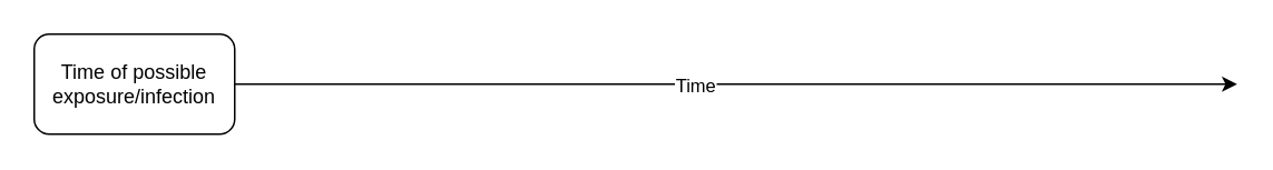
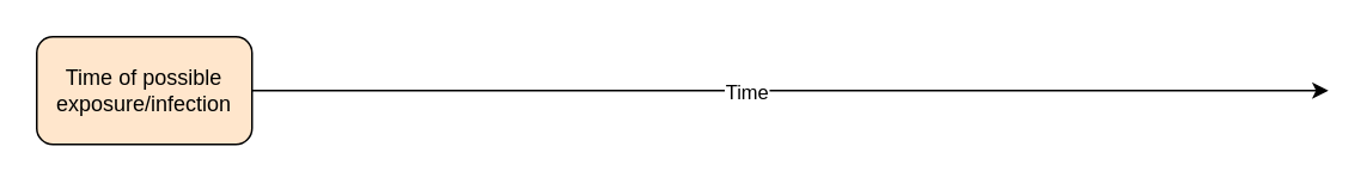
- <mxCell id="4" value="Time of possible exposure/infection" style="rounded=1;whiteSpace=wrap;html=1;" vertex="1" parent="1"><mxGeometry x="20" y="20" width="120" height="60" as="geometry" /></mxCell>
+ <mxCell id="4" value="Time of possible exposure/infection" style="rounded=1;whiteSpace=wrap;html=1;fillColor=#ffe6cc;" vertex="1" parent="1"><mxGeometry x="20" y="20" width="120" height="60" as="geometry" /></mxCell>
